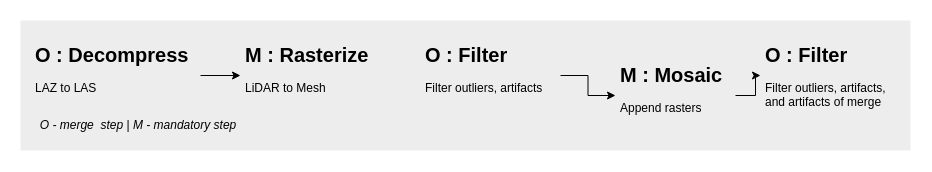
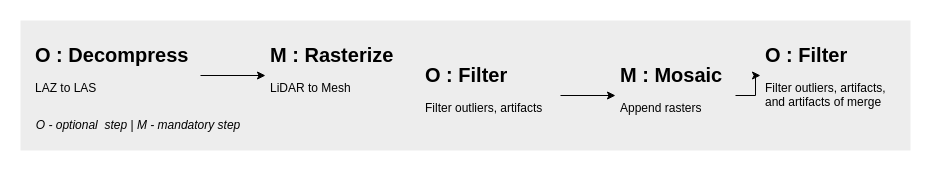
- <mxCell id="5" value="&lt;h1 style=&quot;font-size: 20px;&quot;&gt;&lt;font style=&quot;font-size: 20px;&quot;&gt;M : Rasterize&lt;/font&gt;&lt;/h1&gt;&lt;p style=&quot;&quot;&gt;&lt;font style=&quot;font-size: 12px;&quot;&gt;LiDAR to Mesh&lt;/font&gt;&lt;/p&gt;" style="text;html=1;strokeColor=none;fillColor=none;spacing=5;spacingTop=-20;whiteSpace=wrap;overflow=hidden;rounded=0;verticalAlign=top;horizontal=1;" vertex="1" parent="1"><mxGeometry x="240" y="40" width="140" height="70" as="geometry" /></mxCell>
+ <mxCell id="5" value="&lt;h1 style=&quot;font-size: 20px;&quot;&gt;&lt;font style=&quot;font-size: 20px;&quot;&gt;M : Rasterize&lt;/font&gt;&lt;/h1&gt;&lt;p style=&quot;&quot;&gt;&lt;font style=&quot;font-size: 12px;&quot;&gt;LiDAR to Mesh&lt;/font&gt;&lt;/p&gt;" style="text;html=1;strokeColor=none;fillColor=none;spacing=5;spacingTop=-20;whiteSpace=wrap;overflow=hidden;rounded=0;verticalAlign=top;horizontal=1;" vertex="1" parent="1"><mxGeometry x="265" y="40" width="140" height="70" as="geometry" /></mxCell>
- <mxCell id="7" value="&lt;h1 style=&quot;font-size: 20px;&quot;&gt;&lt;font style=&quot;font-size: 20px;&quot;&gt;O : Filter&lt;/font&gt;&lt;/h1&gt;&lt;p style=&quot;&quot;&gt;&lt;font style=&quot;font-size: 12px;&quot;&gt;Filter outliers, artifacts&lt;/font&gt;&lt;/p&gt;" style="text;html=1;strokeColor=none;fillColor=none;spacing=5;spacingTop=-20;whiteSpace=wrap;overflow=hidden;rounded=0;verticalAlign=top;horizontal=1;" vertex="1" parent="1"><mxGeometry x="420" y="40" width="140" height="70" as="geometry" /></mxCell>
+ <mxCell id="7" value="&lt;h1 style=&quot;font-size: 20px;&quot;&gt;&lt;font style=&quot;font-size: 20px;&quot;&gt;O : Filter&lt;/font&gt;&lt;/h1&gt;&lt;p style=&quot;&quot;&gt;&lt;font style=&quot;font-size: 12px;&quot;&gt;Filter outliers, artifacts&lt;/font&gt;&lt;/p&gt;" style="text;html=1;strokeColor=none;fillColor=none;spacing=5;spacingTop=-20;whiteSpace=wrap;overflow=hidden;rounded=0;verticalAlign=top;horizontal=1;" vertex="1" parent="1"><mxGeometry x="420" y="60" width="140" height="70" as="geometry" /></mxCell>
- <mxCell id="11" value="&lt;h1 style=&quot;border-color: var(--border-color); color: rgb(0, 0, 0); font-family: Helvetica; font-variant-ligatures: normal; font-variant-caps: normal; letter-spacing: normal; orphans: 2; text-align: left; text-indent: 0px; text-transform: none; widows: 2; word-spacing: 0px; -webkit-text-stroke-width: 0px; text-decoration-thickness: initial; text-decoration-style: initial; text-decoration-color: initial; font-size: 12px;&quot;&gt;&lt;span style=&quot;font-weight: normal;&quot;&gt;O - merge&amp;nbsp; step &lt;span style=&quot;font-style: normal;&quot;&gt;|&lt;/span&gt; M - mandatory step&lt;/span&gt;&lt;/h1&gt;" style="text;html=1;align=center;verticalAlign=middle;whiteSpace=wrap;rounded=0;sketch=0;fontSize=12;fontStyle=2" vertex="1" parent="1"><mxGeometry x="30" y="110" width="216" height="30" as="geometry" /></mxCell>
+ <mxCell id="11" value="&lt;h1 style=&quot;border-color: var(--border-color); color: rgb(0, 0, 0); font-family: Helvetica; font-variant-ligatures: normal; font-variant-caps: normal; letter-spacing: normal; orphans: 2; text-align: left; text-indent: 0px; text-transform: none; widows: 2; word-spacing: 0px; -webkit-text-stroke-width: 0px; text-decoration-thickness: initial; text-decoration-style: initial; text-decoration-color: initial; font-size: 12px;&quot;&gt;&lt;span style=&quot;font-weight: normal;&quot;&gt;O - optional&amp;nbsp; step &lt;span style=&quot;font-style: normal;&quot;&gt;|&lt;/span&gt; M - mandatory step&lt;/span&gt;&lt;/h1&gt;" style="text;html=1;align=center;verticalAlign=middle;whiteSpace=wrap;rounded=0;sketch=0;fontSize=12;fontStyle=2" vertex="1" parent="1"><mxGeometry x="30" y="110" width="216" height="30" as="geometry" /></mxCell>
